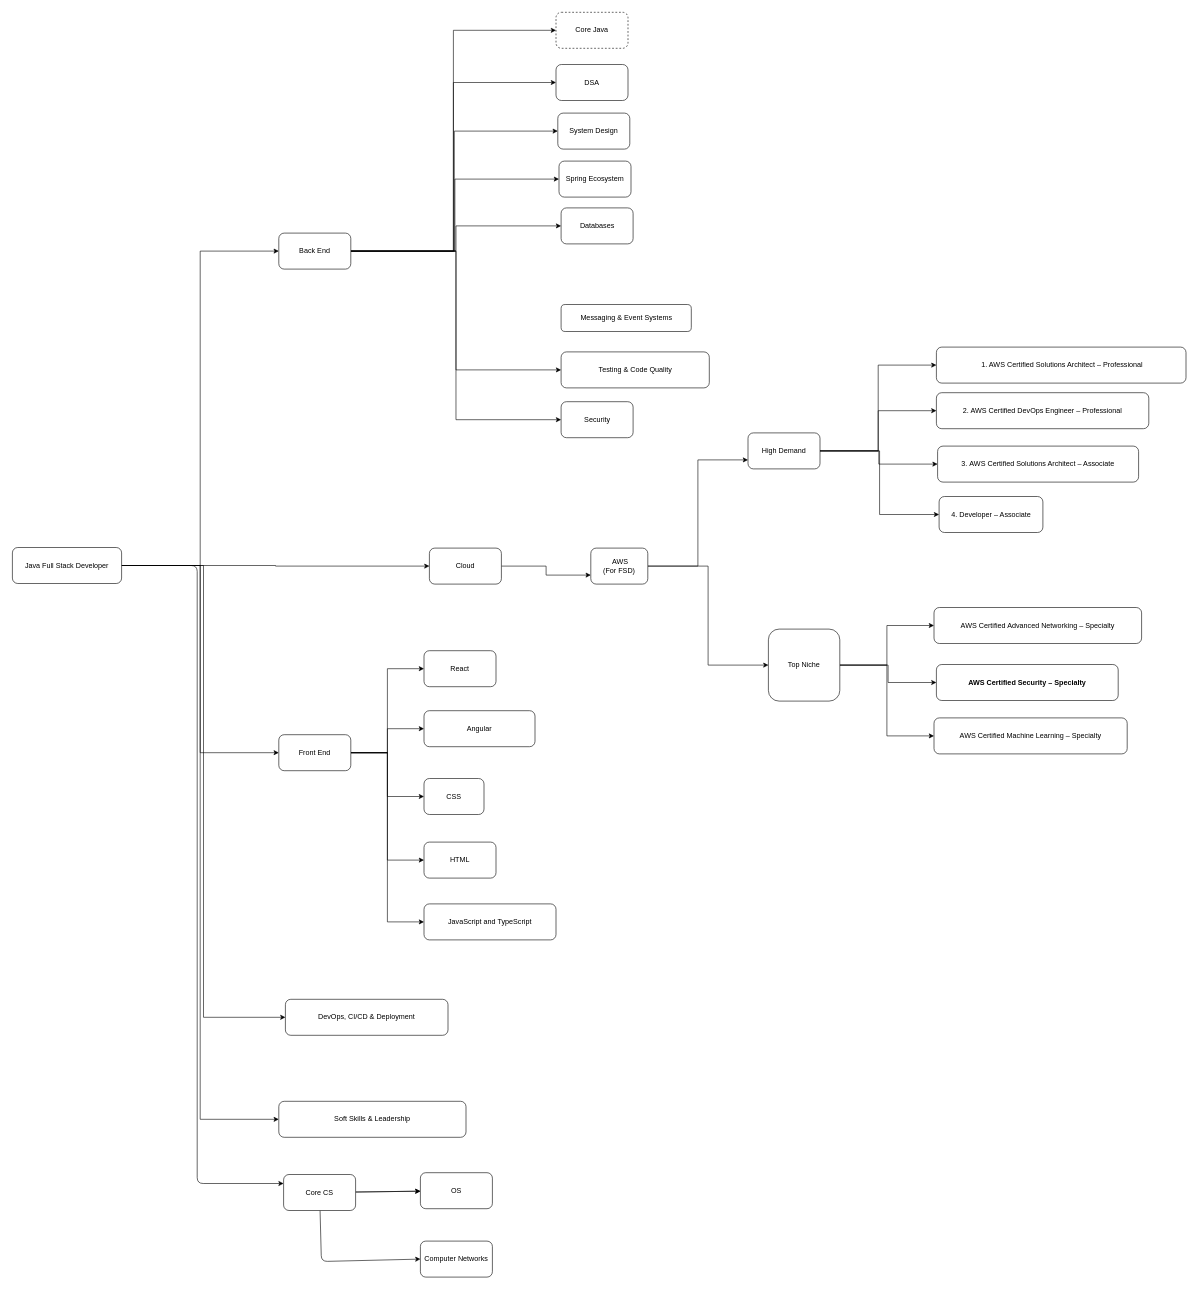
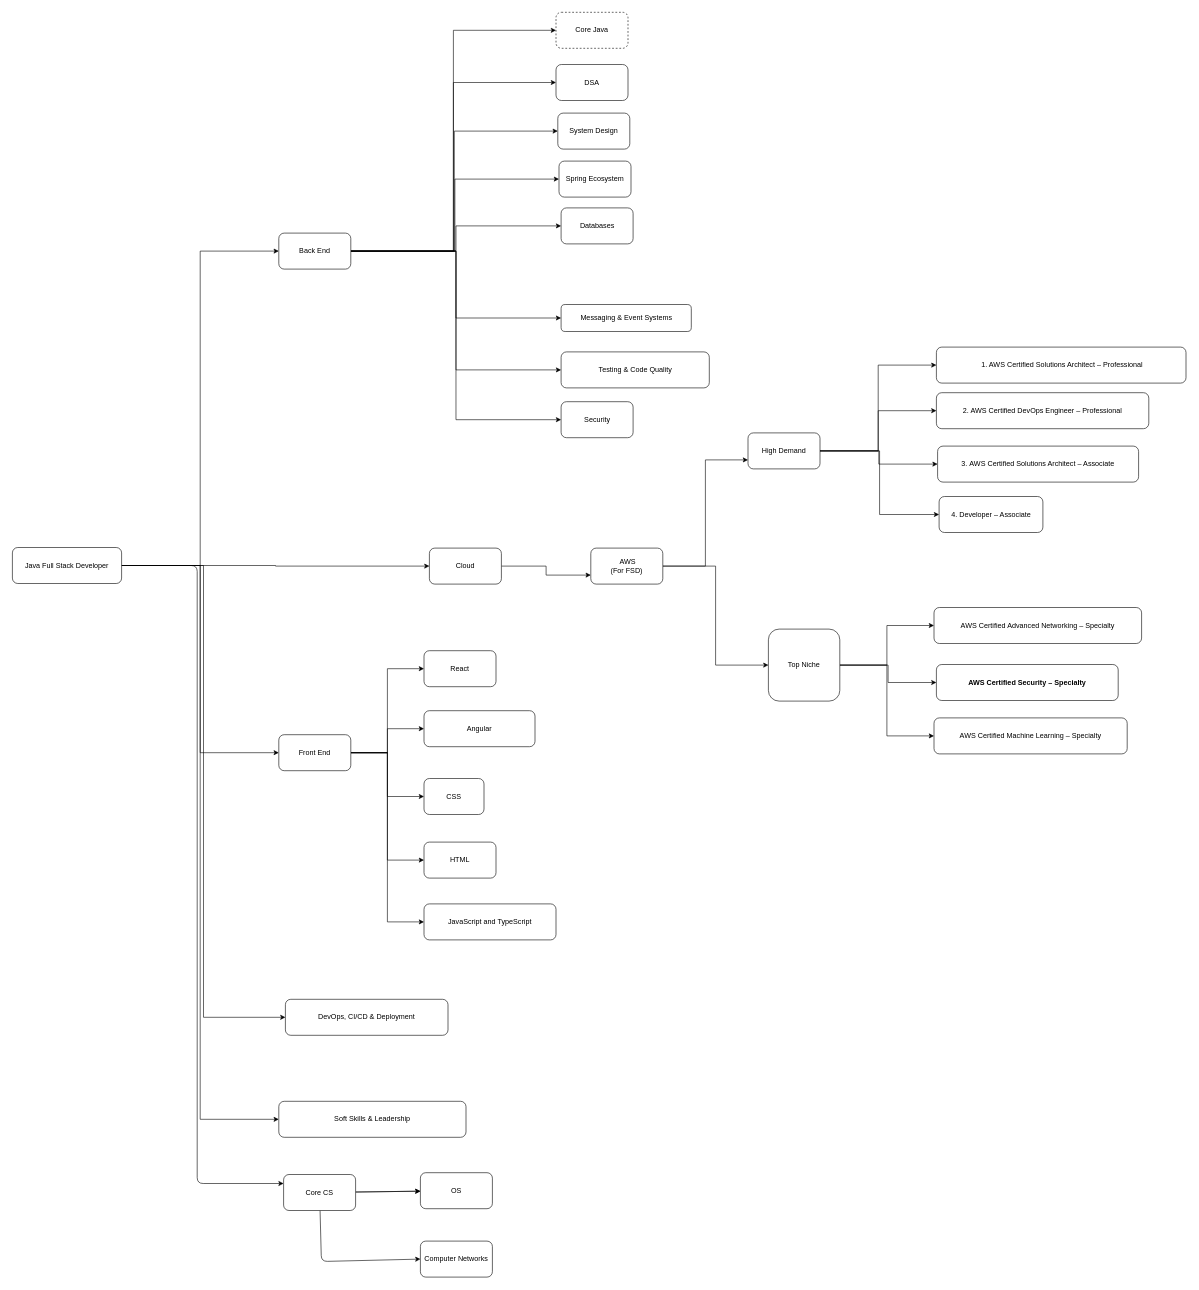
+ <mxCell id="16" style="edgeStyle=orthogonalEdgeStyle;rounded=0;orthogonalLoop=1;jettySize=auto;html=1;entryX=0;entryY=0.5;entryDx=0;entryDy=0;" parent="1" source="19" target="25" edge="1"><mxGeometry relative="1" as="geometry" /></mxCell>
- <mxCell id="30" value="&amp;nbsp;AWS&lt;br&gt;(For FSD)" style="rounded=1;whiteSpace=wrap;html=1;" parent="1" vertex="1"><mxGeometry x="984" y="913" width="95" height="60" as="geometry" /></mxCell>
+ <mxCell id="30" value="&amp;nbsp;AWS&lt;br&gt;(For FSD)" style="rounded=1;whiteSpace=wrap;html=1;" parent="1" vertex="1"><mxGeometry x="984" y="913" width="120" height="60" as="geometry" /></mxCell>
